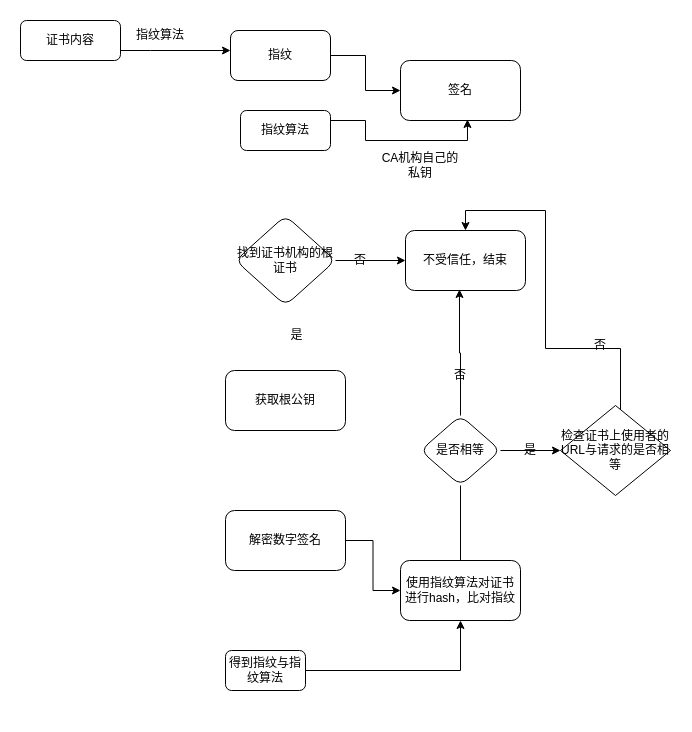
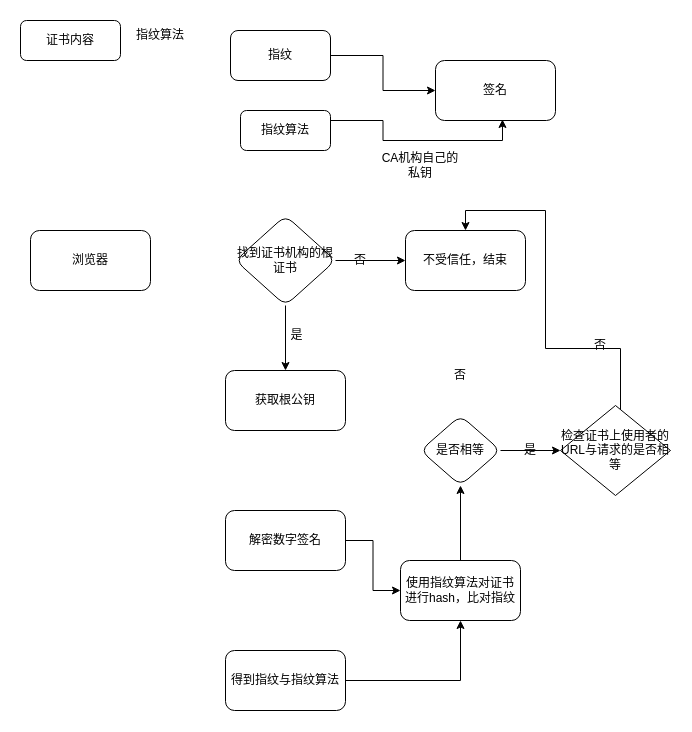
- <mxCell id="2" value="" style="edgeStyle=orthogonalEdgeStyle;rounded=0;orthogonalLoop=1;jettySize=auto;html=1;" parent="1" source="3" target="7" edge="1"><mxGeometry relative="1" as="geometry"><Array as="points"><mxPoint x="150" y="50" /><mxPoint x="150" y="50" /></Array></mxGeometry></mxCell>
- <mxCell id="9" value="签名" style="rounded=1;whiteSpace=wrap;html=1;" parent="1" vertex="1"><mxGeometry x="400" y="60" width="120" height="60" as="geometry" /></mxCell>
+ <mxCell id="9" value="签名" style="rounded=1;whiteSpace=wrap;html=1;" parent="1" vertex="1"><mxGeometry x="435" y="60" width="120" height="60" as="geometry" /></mxCell>
+ <mxCell id="11" value="浏览器" style="rounded=1;whiteSpace=wrap;html=1;" parent="1" vertex="1"><mxGeometry x="30" y="230" width="120" height="60" as="geometry" /></mxCell>
+ <mxCell id="13" value="" style="edgeStyle=orthogonalEdgeStyle;rounded=0;orthogonalLoop=1;jettySize=auto;html=1;" parent="1" source="14" target="16" edge="1"><mxGeometry relative="1" as="geometry" /></mxCell>
- <mxCell id="24" style="edgeStyle=orthogonalEdgeStyle;rounded=0;orthogonalLoop=1;jettySize=auto;html=1;entryX=0.45;entryY=0.983;entryDx=0;entryDy=0;entryPerimeter=0;" edge="1" parent="1" source="25" target="15"><mxGeometry relative="1" as="geometry" /></mxCell>
- <mxCell id="21" value="" style="edgeStyle=orthogonalEdgeStyle;rounded=0;orthogonalLoop=1;jettySize=auto;html=1;endArrow=none;" parent="1" source="22" target="25" edge="1"><mxGeometry relative="1" as="geometry" /></mxCell>
+ <mxCell id="21" value="" style="edgeStyle=orthogonalEdgeStyle;rounded=0;orthogonalLoop=1;jettySize=auto;html=1;" parent="1" source="22" target="25" edge="1"><mxGeometry relative="1" as="geometry" /></mxCell>
- <mxCell id="20" value="得到指纹与指纹算法" style="whiteSpace=wrap;html=1;rounded=1;" parent="1" vertex="1"><mxGeometry x="225" y="650" width="80" height="40" as="geometry" /></mxCell>
+ <mxCell id="20" value="得到指纹与指纹算法" style="whiteSpace=wrap;html=1;rounded=1;" parent="1" vertex="1"><mxGeometry x="225" y="650" width="120" height="60" as="geometry" /></mxCell>
